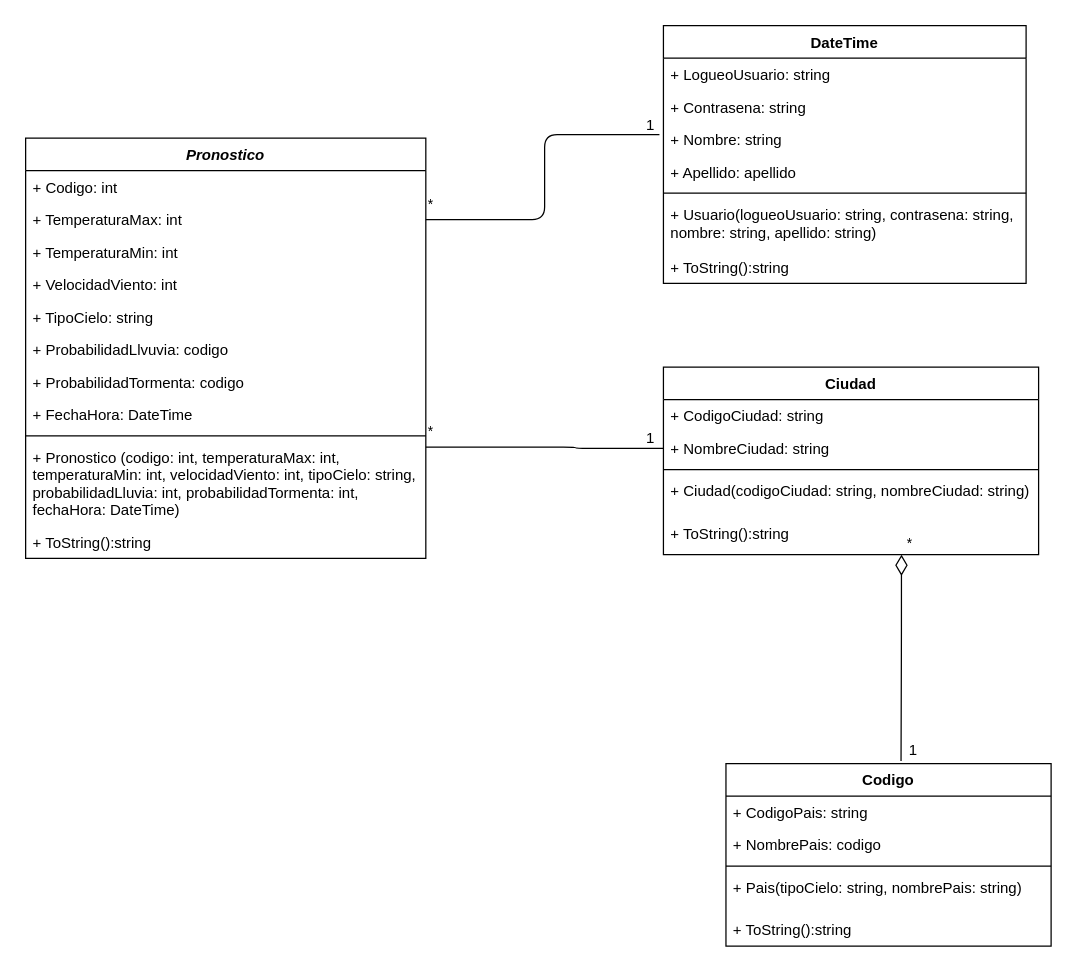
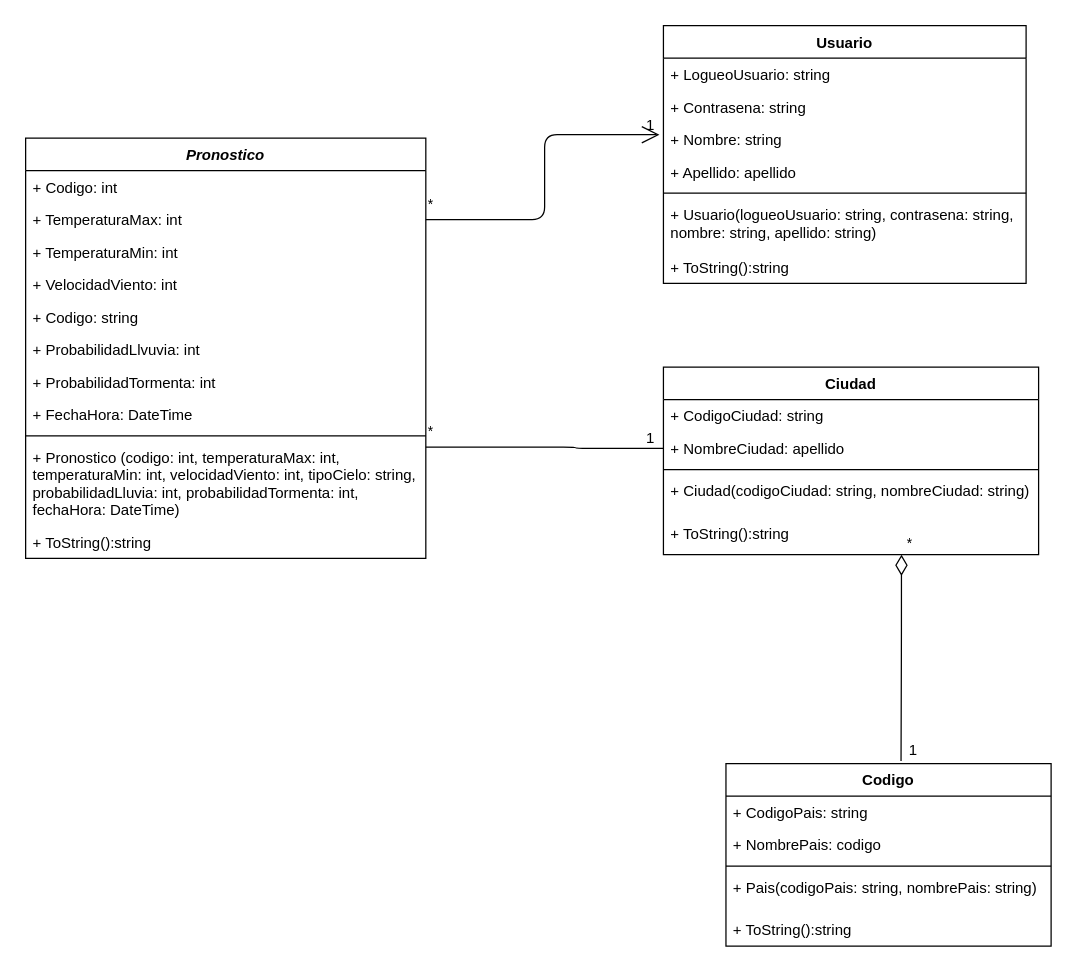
- <mxCell id="29" value="DateTime" style="swimlane;fontStyle=1;childLayout=stackLayout;horizontal=1;startSize=26;fillColor=none;horizontalStack=0;resizeParent=1;resizeParentMax=0;resizeLast=0;collapsible=1;marginBottom=0;" parent="1" vertex="1"><mxGeometry x="530" y="20" width="290" height="206" as="geometry" /></mxCell>
+ <mxCell id="29" value="Usuario" style="swimlane;fontStyle=1;childLayout=stackLayout;horizontal=1;startSize=26;fillColor=none;horizontalStack=0;resizeParent=1;resizeParentMax=0;resizeLast=0;collapsible=1;marginBottom=0;" parent="1" vertex="1"><mxGeometry x="530" y="20" width="290" height="206" as="geometry" /></mxCell>
- <mxCell id="26" value="*" style="endArrow=none;html=1;endSize=12;startArrow=none;startSize=14;startFill=0;edgeStyle=orthogonalEdgeStyle;align=left;verticalAlign=bottom;exitX=1;exitY=0.5;exitDx=0;exitDy=0;entryX=-0.011;entryY=1.354;entryDx=0;entryDy=0;entryPerimeter=0;endFill=0;" parent="1" source="4" target="31" edge="1"><mxGeometry x="-1" y="3" relative="1" as="geometry"><mxPoint x="340" y="201.59" as="sourcePoint" /><mxPoint x="474.22" y="226.004" as="targetPoint" /></mxGeometry></mxCell>
+ <mxCell id="26" value="*" style="endArrow=open;html=1;endSize=12;startArrow=none;startSize=14;startFill=0;edgeStyle=orthogonalEdgeStyle;align=left;verticalAlign=bottom;exitX=1;exitY=0.5;exitDx=0;exitDy=0;entryX=-0.011;entryY=1.354;entryDx=0;entryDy=0;entryPerimeter=0;endFill=0;" parent="1" source="4" target="31" edge="1"><mxGeometry x="-1" y="3" relative="1" as="geometry"><mxPoint x="340" y="201.59" as="sourcePoint" /><mxPoint x="474.22" y="226.004" as="targetPoint" /></mxGeometry></mxCell>
- <mxCell id="7" value="+ TipoCielo: string" style="text;strokeColor=none;fillColor=none;align=left;verticalAlign=top;spacingLeft=4;spacingRight=4;overflow=hidden;rotatable=0;points=[[0,0.5],[1,0.5]];portConstraint=eastwest;fontStyle=0" parent="2" vertex="1"><mxGeometry y="130" width="320" height="26" as="geometry" /></mxCell>
+ <mxCell id="7" value="+ Codigo: string" style="text;strokeColor=none;fillColor=none;align=left;verticalAlign=top;spacingLeft=4;spacingRight=4;overflow=hidden;rotatable=0;points=[[0,0.5],[1,0.5]];portConstraint=eastwest;fontStyle=0" parent="2" vertex="1"><mxGeometry y="130" width="320" height="26" as="geometry" /></mxCell>
- <mxCell id="8" value="+ ProbabilidadLlvuvia: codigo" style="text;strokeColor=none;fillColor=none;align=left;verticalAlign=top;spacingLeft=4;spacingRight=4;overflow=hidden;rotatable=0;points=[[0,0.5],[1,0.5]];portConstraint=eastwest;" parent="2" vertex="1"><mxGeometry y="156" width="320" height="26" as="geometry" /></mxCell>
+ <mxCell id="8" value="+ ProbabilidadLlvuvia: int" style="text;strokeColor=none;fillColor=none;align=left;verticalAlign=top;spacingLeft=4;spacingRight=4;overflow=hidden;rotatable=0;points=[[0,0.5],[1,0.5]];portConstraint=eastwest;" parent="2" vertex="1"><mxGeometry y="156" width="320" height="26" as="geometry" /></mxCell>
- <mxCell id="9" value="+ ProbabilidadTormenta: codigo" style="text;strokeColor=none;fillColor=none;align=left;verticalAlign=top;spacingLeft=4;spacingRight=4;overflow=hidden;rotatable=0;points=[[0,0.5],[1,0.5]];portConstraint=eastwest;" parent="2" vertex="1"><mxGeometry y="182" width="320" height="26" as="geometry" /></mxCell>
+ <mxCell id="9" value="+ ProbabilidadTormenta: int" style="text;strokeColor=none;fillColor=none;align=left;verticalAlign=top;spacingLeft=4;spacingRight=4;overflow=hidden;rotatable=0;points=[[0,0.5],[1,0.5]];portConstraint=eastwest;" parent="2" vertex="1"><mxGeometry y="182" width="320" height="26" as="geometry" /></mxCell>
- <mxCell id="22" value="+ NombreCiudad: string" style="text;strokeColor=none;fillColor=none;align=left;verticalAlign=top;spacingLeft=4;spacingRight=4;overflow=hidden;rotatable=0;points=[[0,0.5],[1,0.5]];portConstraint=eastwest;" parent="20" vertex="1"><mxGeometry y="52" width="300" height="26" as="geometry" /></mxCell>
+ <mxCell id="22" value="+ NombreCiudad: apellido" style="text;strokeColor=none;fillColor=none;align=left;verticalAlign=top;spacingLeft=4;spacingRight=4;overflow=hidden;rotatable=0;points=[[0,0.5],[1,0.5]];portConstraint=eastwest;" parent="20" vertex="1"><mxGeometry y="52" width="300" height="26" as="geometry" /></mxCell>
- <mxCell id="18" value="+ Pais(tipoCielo: string, nombrePais: string)" style="text;strokeColor=none;fillColor=none;align=left;verticalAlign=top;spacingLeft=4;spacingRight=4;overflow=hidden;rotatable=0;points=[[0,0.5],[1,0.5]];portConstraint=eastwest;" parent="14" vertex="1"><mxGeometry y="86" width="260" height="34" as="geometry" /></mxCell>
+ <mxCell id="18" value="+ Pais(codigoPais: string, nombrePais: string)" style="text;strokeColor=none;fillColor=none;align=left;verticalAlign=top;spacingLeft=4;spacingRight=4;overflow=hidden;rotatable=0;points=[[0,0.5],[1,0.5]];portConstraint=eastwest;" parent="14" vertex="1"><mxGeometry y="86" width="260" height="34" as="geometry" /></mxCell>
